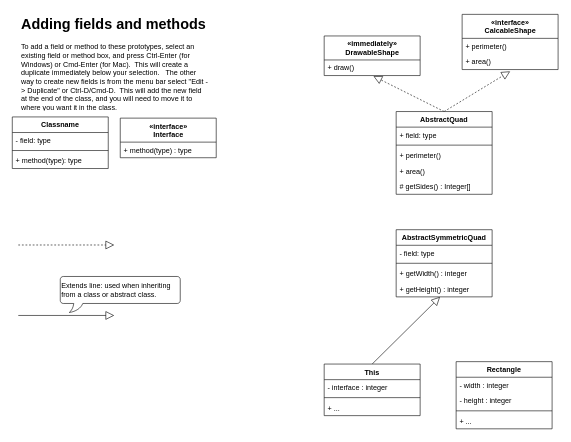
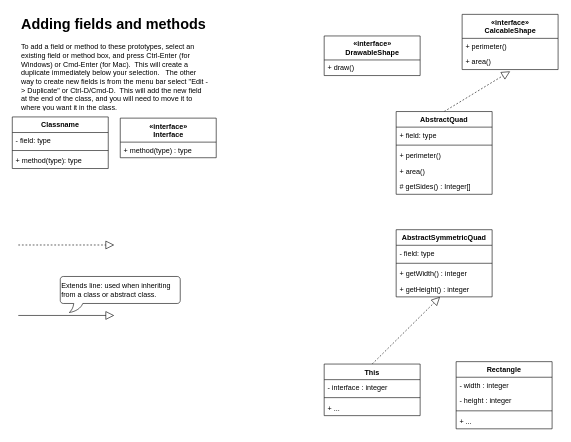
- <mxCell id="15" value="«immediately»&lt;br&gt;&lt;b&gt;DrawableShape&lt;/b&gt;" style="swimlane;fontStyle=1;align=center;verticalAlign=top;childLayout=stackLayout;horizontal=1;startSize=40;horizontalStack=0;resizeParent=1;resizeParentMax=0;resizeLast=0;collapsible=1;marginBottom=0;html=1;collapsible=1;swimlaneLine=1;" parent="1" vertex="1"><mxGeometry x="540" y="59" width="160" height="66" as="geometry" /></mxCell>
+ <mxCell id="15" value="«interface»&lt;br&gt;&lt;b&gt;DrawableShape&lt;/b&gt;" style="swimlane;fontStyle=1;align=center;verticalAlign=top;childLayout=stackLayout;horizontal=1;startSize=40;horizontalStack=0;resizeParent=1;resizeParentMax=0;resizeLast=0;collapsible=1;marginBottom=0;html=1;collapsible=1;swimlaneLine=1;" parent="1" vertex="1"><mxGeometry x="540" y="59" width="160" height="66" as="geometry" /></mxCell>
- <mxCell id="2" style="rounded=1;orthogonalLoop=1;jettySize=auto;html=1;entryX=0.513;entryY=1.038;entryDx=0;entryDy=0;entryPerimeter=0;orthogonal=1;exitX=0.5;exitY=0;exitDx=0;exitDy=0;endArrow=block;endFill=0;endSize=12;dashed=1;" parent="1" source="4" target="16" edge="1"><mxGeometry relative="1" as="geometry"><mxPoint x="520" y="175" as="targetPoint" /></mxGeometry></mxCell>
- <mxCell id="20" style="rounded=1;orthogonalLoop=1;jettySize=auto;html=1;entryX=0.457;entryY=1;entryDx=0;entryDy=0;entryPerimeter=0;orthogonal=1;exitX=0.5;exitY=0;exitDx=0;exitDy=0;endArrow=block;endFill=0;endSize=12;" parent="1" source="21" target="14" edge="1"><mxGeometry relative="1" as="geometry" /></mxCell>
+ <mxCell id="20" style="rounded=1;orthogonalLoop=1;jettySize=auto;html=1;entryX=0.457;entryY=1;entryDx=0;entryDy=0;entryPerimeter=0;orthogonal=1;exitX=0.5;exitY=0;exitDx=0;exitDy=0;endArrow=block;endFill=0;endSize=12;dashed=1;" parent="1" source="21" target="14" edge="1"><mxGeometry relative="1" as="geometry" /></mxCell>
